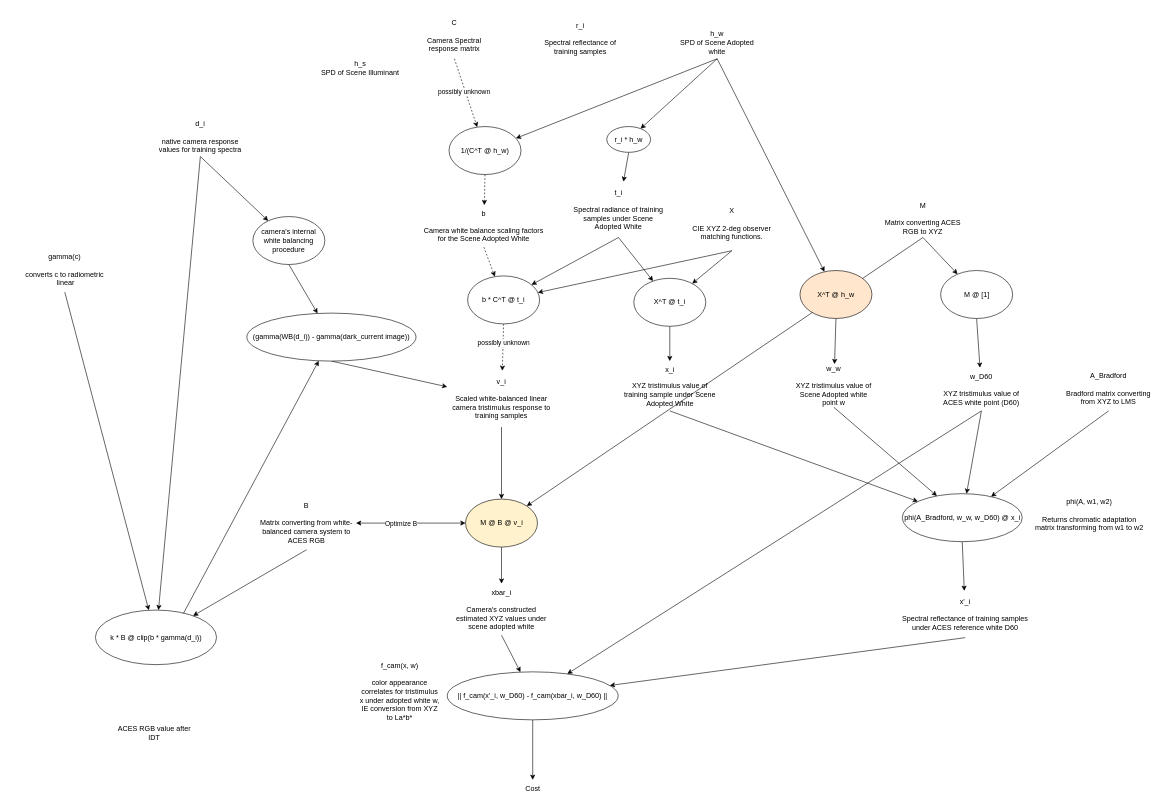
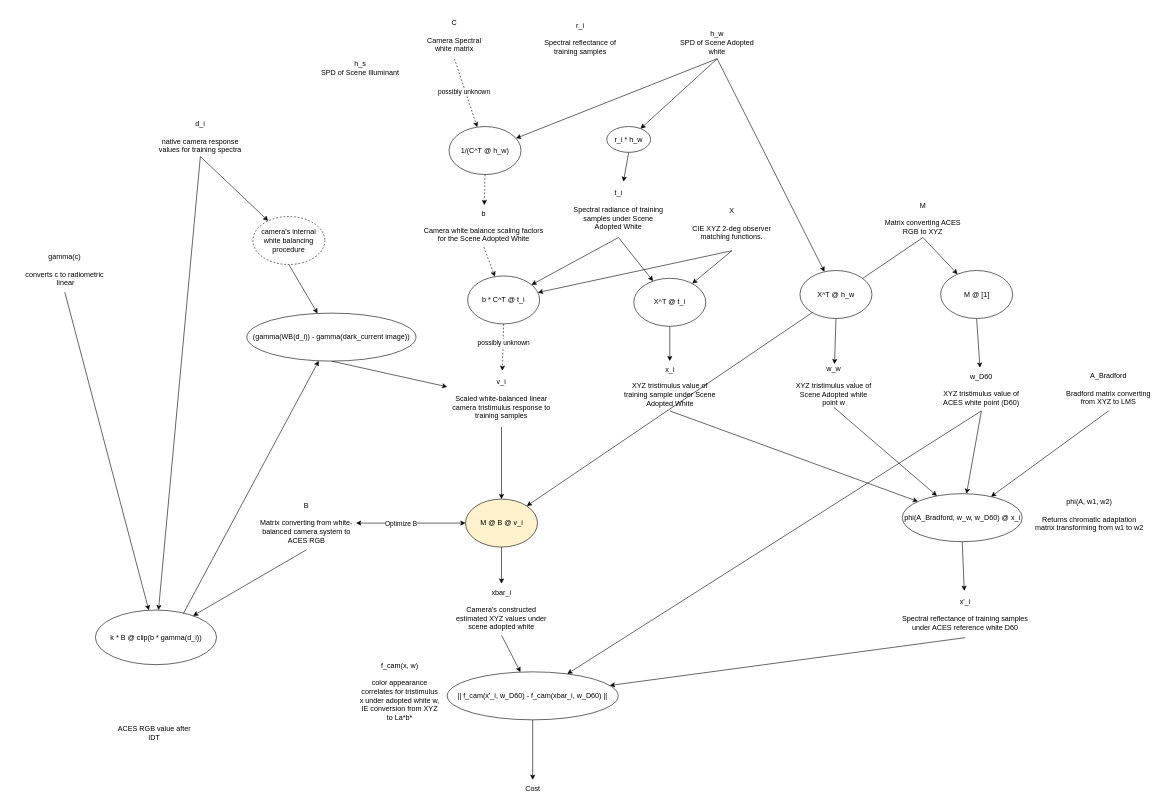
- <mxCell id="5" value="C&lt;br&gt;&lt;br&gt;Camera Spectral response matrix" style="text;html=1;strokeColor=none;fillColor=none;align=center;verticalAlign=middle;whiteSpace=wrap;rounded=0;" parent="1" vertex="1"><mxGeometry x="696" y="20" width="122" height="77" as="geometry" /></mxCell>
+ <mxCell id="5" value="C&lt;br&gt;&lt;br&gt;Camera Spectral white matrix" style="text;html=1;strokeColor=none;fillColor=none;align=center;verticalAlign=middle;whiteSpace=wrap;rounded=0;" parent="1" vertex="1"><mxGeometry x="696" y="20" width="122" height="77" as="geometry" /></mxCell>
- <mxCell id="75" value="camera's internal white balancing procedure" style="ellipse;whiteSpace=wrap;html=1;" vertex="1" parent="1"><mxGeometry x="421" y="360" width="120" height="80" as="geometry" /></mxCell>
+ <mxCell id="75" value="camera's internal white balancing procedure" style="ellipse;whiteSpace=wrap;html=1;dashed=1;" vertex="1" parent="1"><mxGeometry x="421" y="360" width="120" height="80" as="geometry" /></mxCell>
- <mxCell id="42" value="X^T @ h_w" style="ellipse;whiteSpace=wrap;html=1;fillColor=#ffe6cc;" parent="1" vertex="1"><mxGeometry x="1333" y="450" width="120" height="80" as="geometry" /></mxCell>
+ <mxCell id="42" value="X^T @ h_w" style="ellipse;whiteSpace=wrap;html=1;" parent="1" vertex="1"><mxGeometry x="1333" y="450" width="120" height="80" as="geometry" /></mxCell>
